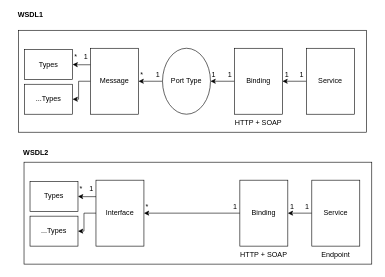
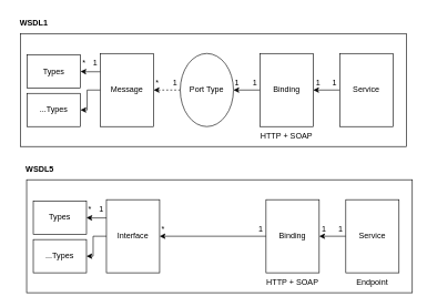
- <mxCell id="3" value="WSDL1" style="text;html=1;strokeColor=none;fillColor=none;align=center;verticalAlign=middle;whiteSpace=wrap;rounded=0;fontStyle=1" parent="1" vertex="1"><mxGeometry x="20" y="10" width="60" height="30" as="geometry" /></mxCell>
+ <mxCell id="3" value="WSDL1" style="text;html=1;strokeColor=none;fillColor=none;align=center;verticalAlign=middle;whiteSpace=wrap;rounded=0;fontStyle=1" parent="1" vertex="1"><mxGeometry x="20" y="20" width="60" height="30" as="geometry" /></mxCell>
- <mxCell id="9" style="edgeStyle=orthogonalEdgeStyle;rounded=0;orthogonalLoop=1;jettySize=auto;html=1;exitX=0;exitY=0.5;exitDx=0;exitDy=0;" parent="1" source="10" target="8" edge="1"><mxGeometry relative="1" as="geometry" /></mxCell>
+ <mxCell id="9" style="edgeStyle=orthogonalEdgeStyle;rounded=0;orthogonalLoop=1;jettySize=auto;html=1;exitX=0;exitY=0.5;exitDx=0;exitDy=0;dashed=1;" parent="1" source="10" target="8" edge="1"><mxGeometry relative="1" as="geometry" /></mxCell>
- <mxCell id="25" value="WSDL2" style="text;html=1;strokeColor=none;fillColor=none;align=center;verticalAlign=middle;whiteSpace=wrap;rounded=0;fontStyle=1" vertex="1" parent="1"><mxGeometry x="29" y="240" width="60" height="30" as="geometry" /></mxCell>
+ <mxCell id="25" value="WSDL5" style="text;html=1;strokeColor=none;fillColor=none;align=center;verticalAlign=middle;whiteSpace=wrap;rounded=0;fontStyle=1" vertex="1" parent="1"><mxGeometry x="29" y="240" width="60" height="30" as="geometry" /></mxCell>
